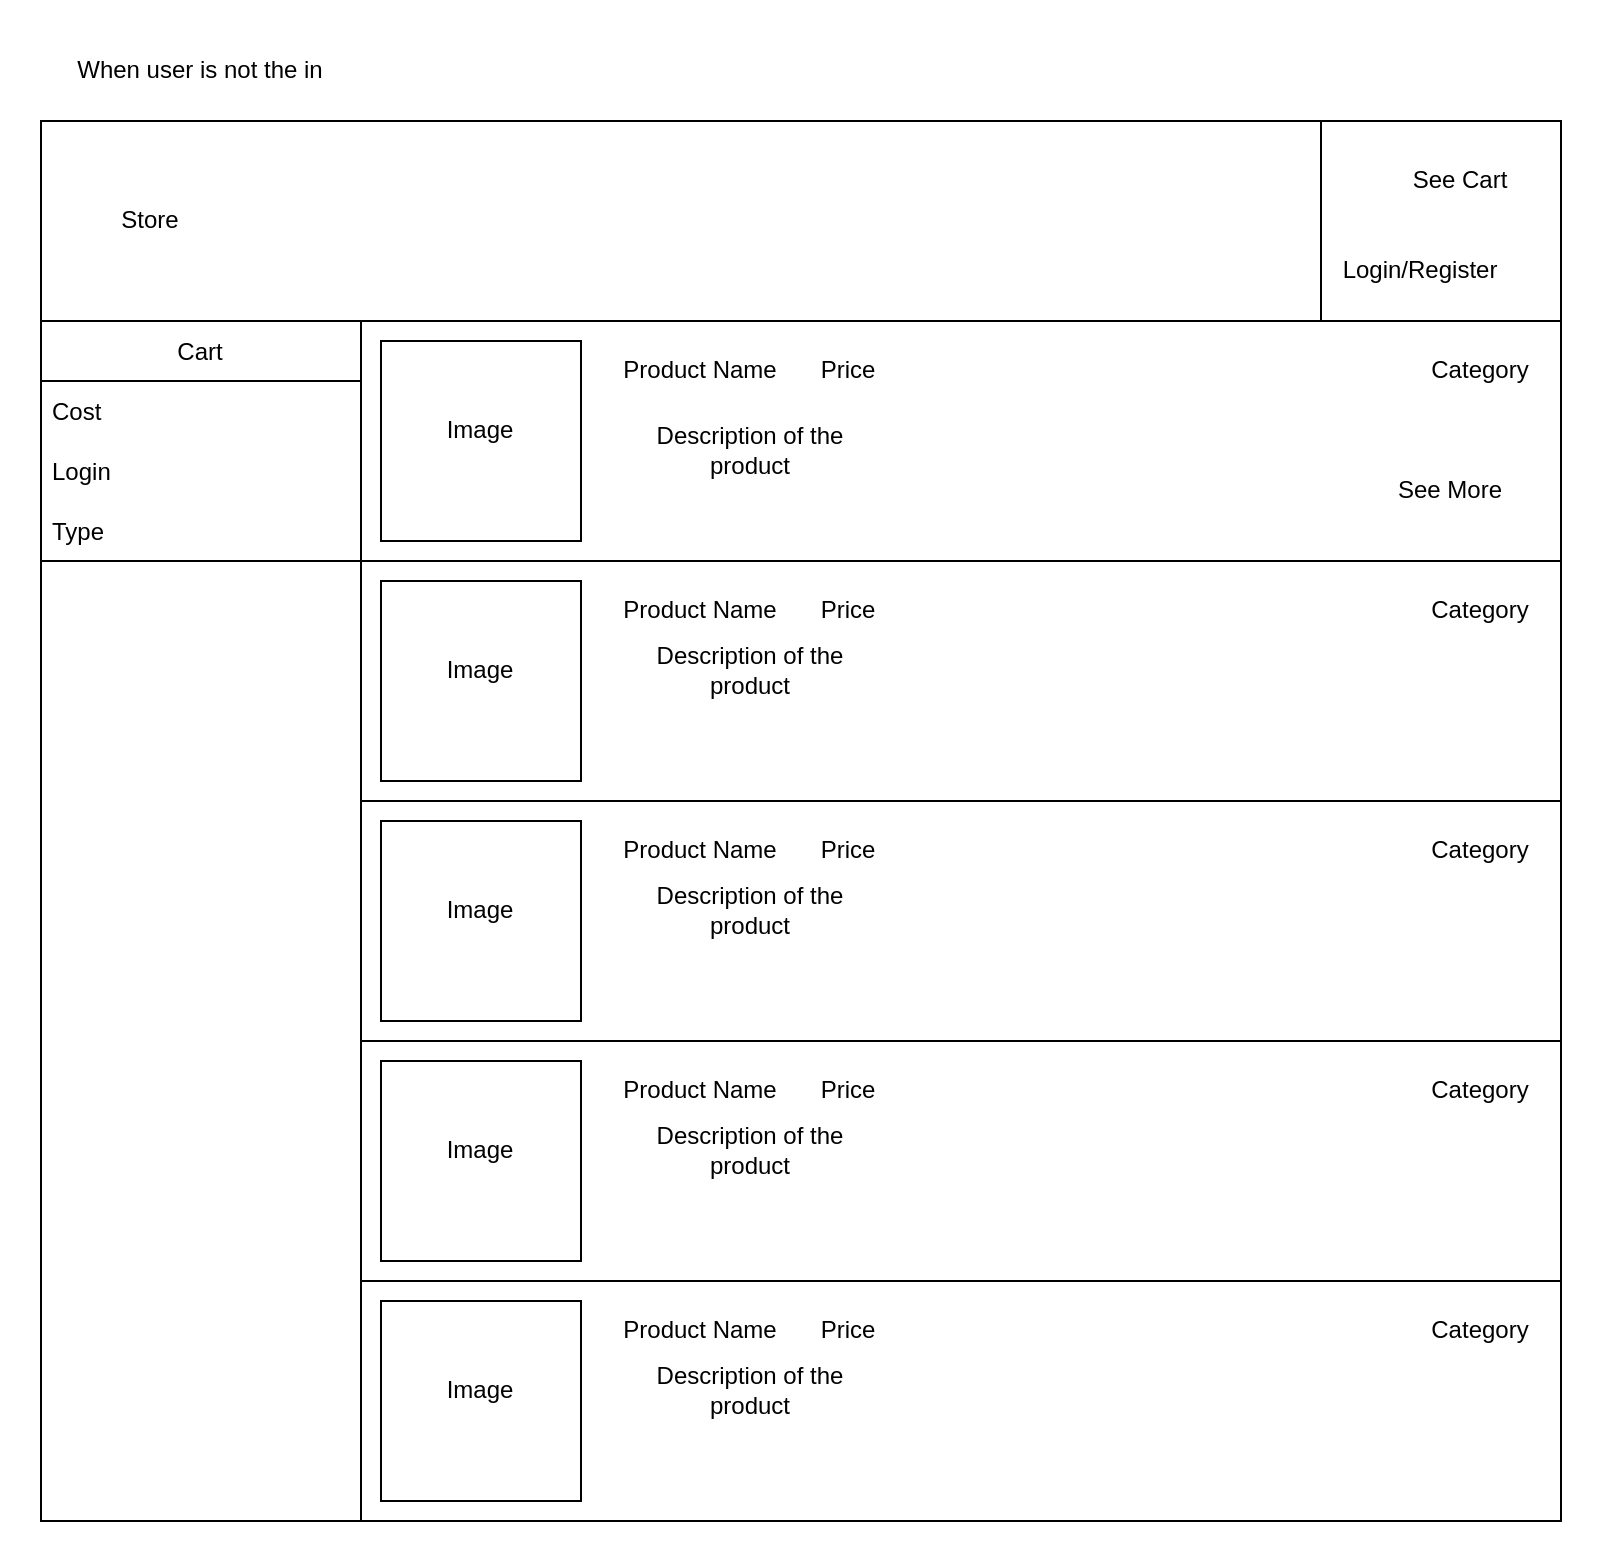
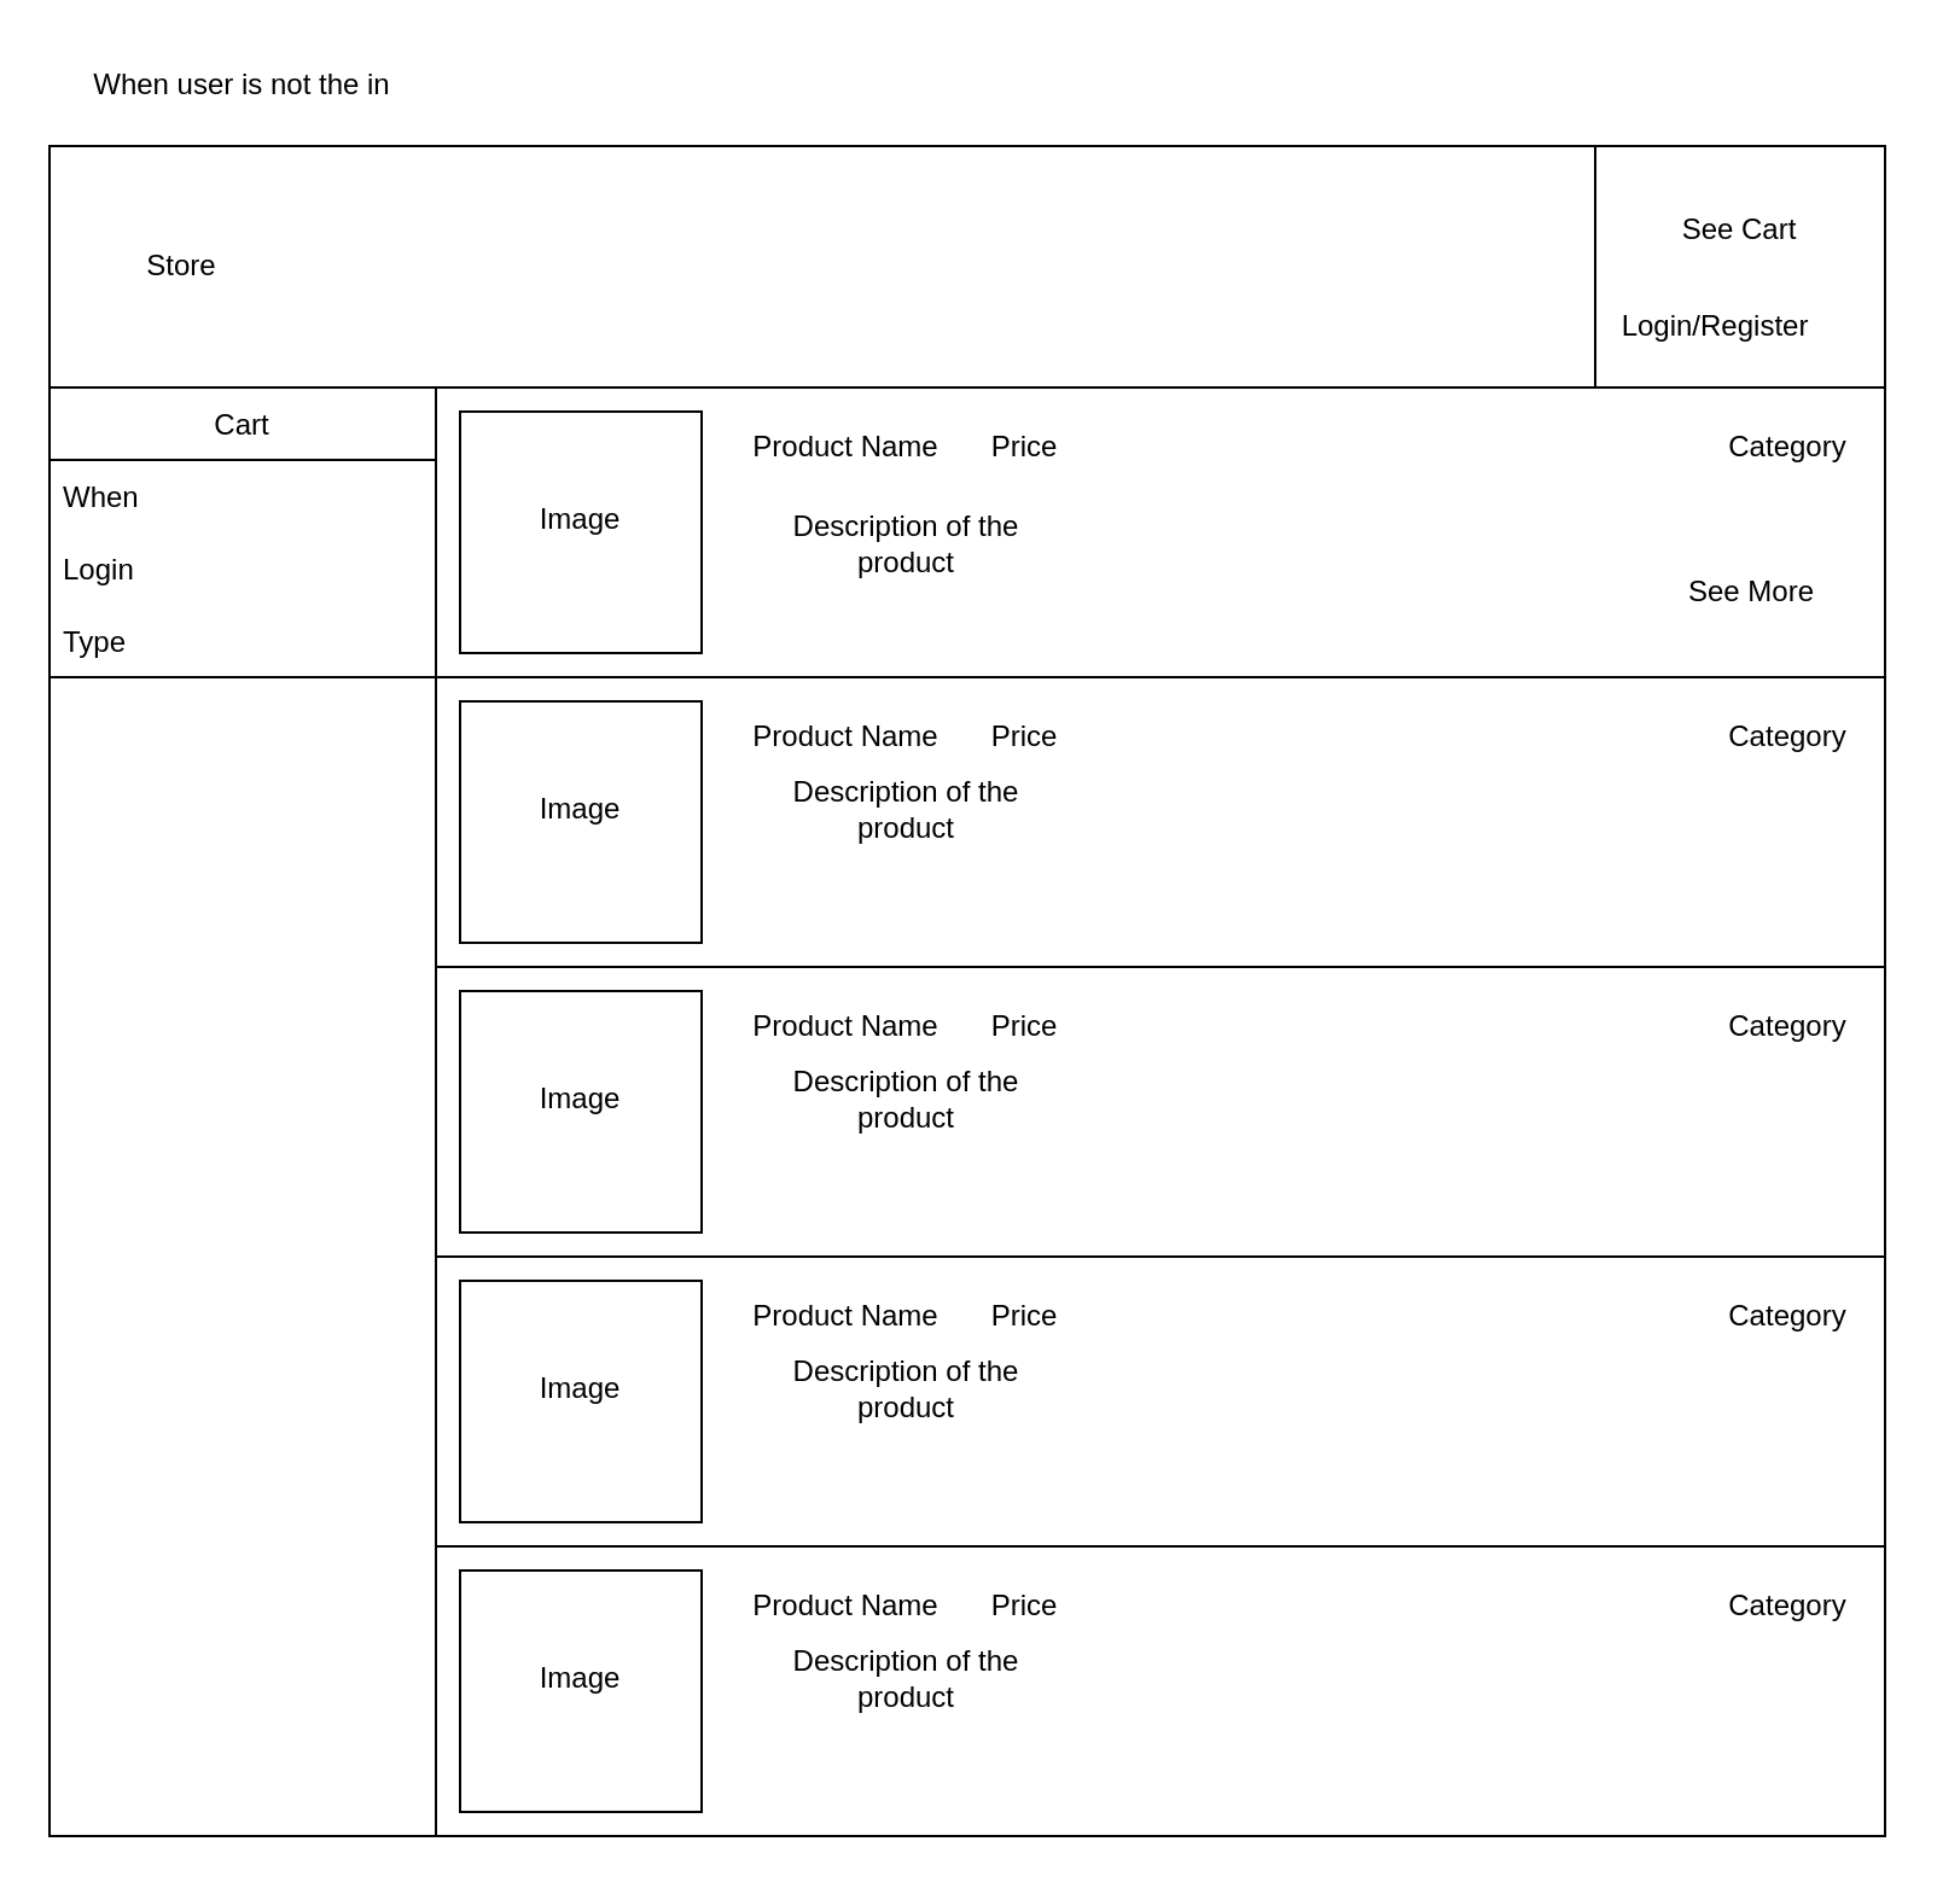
- <mxCell id="5" value="See Cart" style="text;html=1;strokeColor=none;fillColor=none;align=center;verticalAlign=middle;whiteSpace=wrap;rounded=0;" vertex="1" parent="1"><mxGeometry x="700" y="75" width="60" height="30" as="geometry" /></mxCell>
+ <mxCell id="5" value="See Cart" style="text;html=1;strokeColor=none;fillColor=none;align=center;verticalAlign=middle;whiteSpace=wrap;rounded=0;" vertex="1" parent="1"><mxGeometry x="690" y="80" width="60" height="30" as="geometry" /></mxCell>
- <mxCell id="10" value="Cost" style="text;strokeColor=none;fillColor=none;align=left;verticalAlign=middle;spacingLeft=4;spacingRight=4;overflow=hidden;points=[[0,0.5],[1,0.5]];portConstraint=eastwest;rotatable=0;" vertex="1" parent="9"><mxGeometry y="30" width="160" height="30" as="geometry" /></mxCell>
+ <mxCell id="10" value="When" style="text;strokeColor=none;fillColor=none;align=left;verticalAlign=middle;spacingLeft=4;spacingRight=4;overflow=hidden;points=[[0,0.5],[1,0.5]];portConstraint=eastwest;rotatable=0;" vertex="1" parent="9"><mxGeometry y="30" width="160" height="30" as="geometry" /></mxCell>
